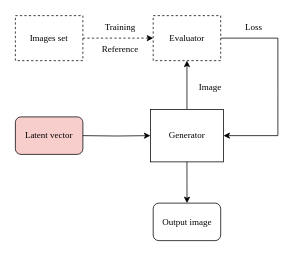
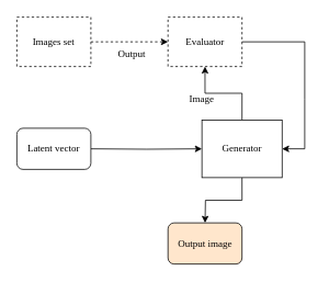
- <mxCell id="12" value="Training" style="text;html=1;align=center;verticalAlign=middle;whiteSpace=wrap;rounded=0;fontFamily=Times New Roman;" vertex="1" parent="1"><mxGeometry x="120" y="20" width="80" height="30" as="geometry" /></mxCell>
- <mxCell id="9" value="Loss" style="text;html=1;align=center;verticalAlign=middle;whiteSpace=wrap;rounded=0;fontFamily=Times New Roman;" parent="1" vertex="1"><mxGeometry x="297.5" y="20" width="80" height="30" as="geometry" /></mxCell>
- <mxCell id="13" value="Reference" style="text;html=1;align=center;verticalAlign=middle;whiteSpace=wrap;rounded=0;fontFamily=Times New Roman;" vertex="1" parent="1"><mxGeometry x="120" y="50" width="80" height="30" as="geometry" /></mxCell>
+ <mxCell id="13" value="Output" style="text;html=1;align=center;verticalAlign=middle;whiteSpace=wrap;rounded=0;fontFamily=Times New Roman;" vertex="1" parent="1"><mxGeometry x="120" y="50" width="80" height="30" as="geometry" /></mxCell>
- <mxCell id="7" value="Image" style="text;html=1;align=center;verticalAlign=middle;whiteSpace=wrap;rounded=0;fontFamily=Times New Roman;" parent="1" vertex="1"><mxGeometry x="240" y="100" width="80" height="30" as="geometry" /></mxCell>
+ <mxCell id="7" value="Image" style="text;html=1;align=center;verticalAlign=middle;whiteSpace=wrap;rounded=0;fontFamily=Times New Roman;" parent="1" vertex="1"><mxGeometry x="205" y="105" width="80" height="30" as="geometry" /></mxCell>
- <mxCell id="15" value="Latent vector" style="rounded=1;whiteSpace=wrap;html=1;fontFamily=Times New Roman;fillColor=#f8cecc;" vertex="1" parent="1"><mxGeometry x="20" y="155" width="90" height="50" as="geometry" /></mxCell>
+ <mxCell id="15" value="Latent vector" style="rounded=1;whiteSpace=wrap;html=1;fontFamily=Times New Roman;" vertex="1" parent="1"><mxGeometry x="20" y="155" width="90" height="50" as="geometry" /></mxCell>
- <mxCell id="4" value="Generator" style="rounded=0;whiteSpace=wrap;html=1;fontFamily=Times New Roman;fontStyle=0" parent="1" vertex="1"><mxGeometry x="200" y="145" width="97.5" height="70" as="geometry" /></mxCell>
+ <mxCell id="4" value="Generator" style="rounded=0;whiteSpace=wrap;html=1;fontFamily=Times New Roman;fontStyle=0" parent="1" vertex="1"><mxGeometry x="245" y="145" width="97.5" height="70" as="geometry" /></mxCell>
- <mxCell id="14" value="Output image" style="rounded=1;whiteSpace=wrap;html=1;fontFamily=Times New Roman;" vertex="1" parent="1"><mxGeometry x="203.75" y="270" width="90" height="50" as="geometry" /></mxCell>
+ <mxCell id="14" value="Output image" style="rounded=1;whiteSpace=wrap;html=1;fontFamily=Times New Roman;fillColor=#ffe6cc;" vertex="1" parent="1"><mxGeometry x="203.75" y="270" width="90" height="50" as="geometry" /></mxCell>
